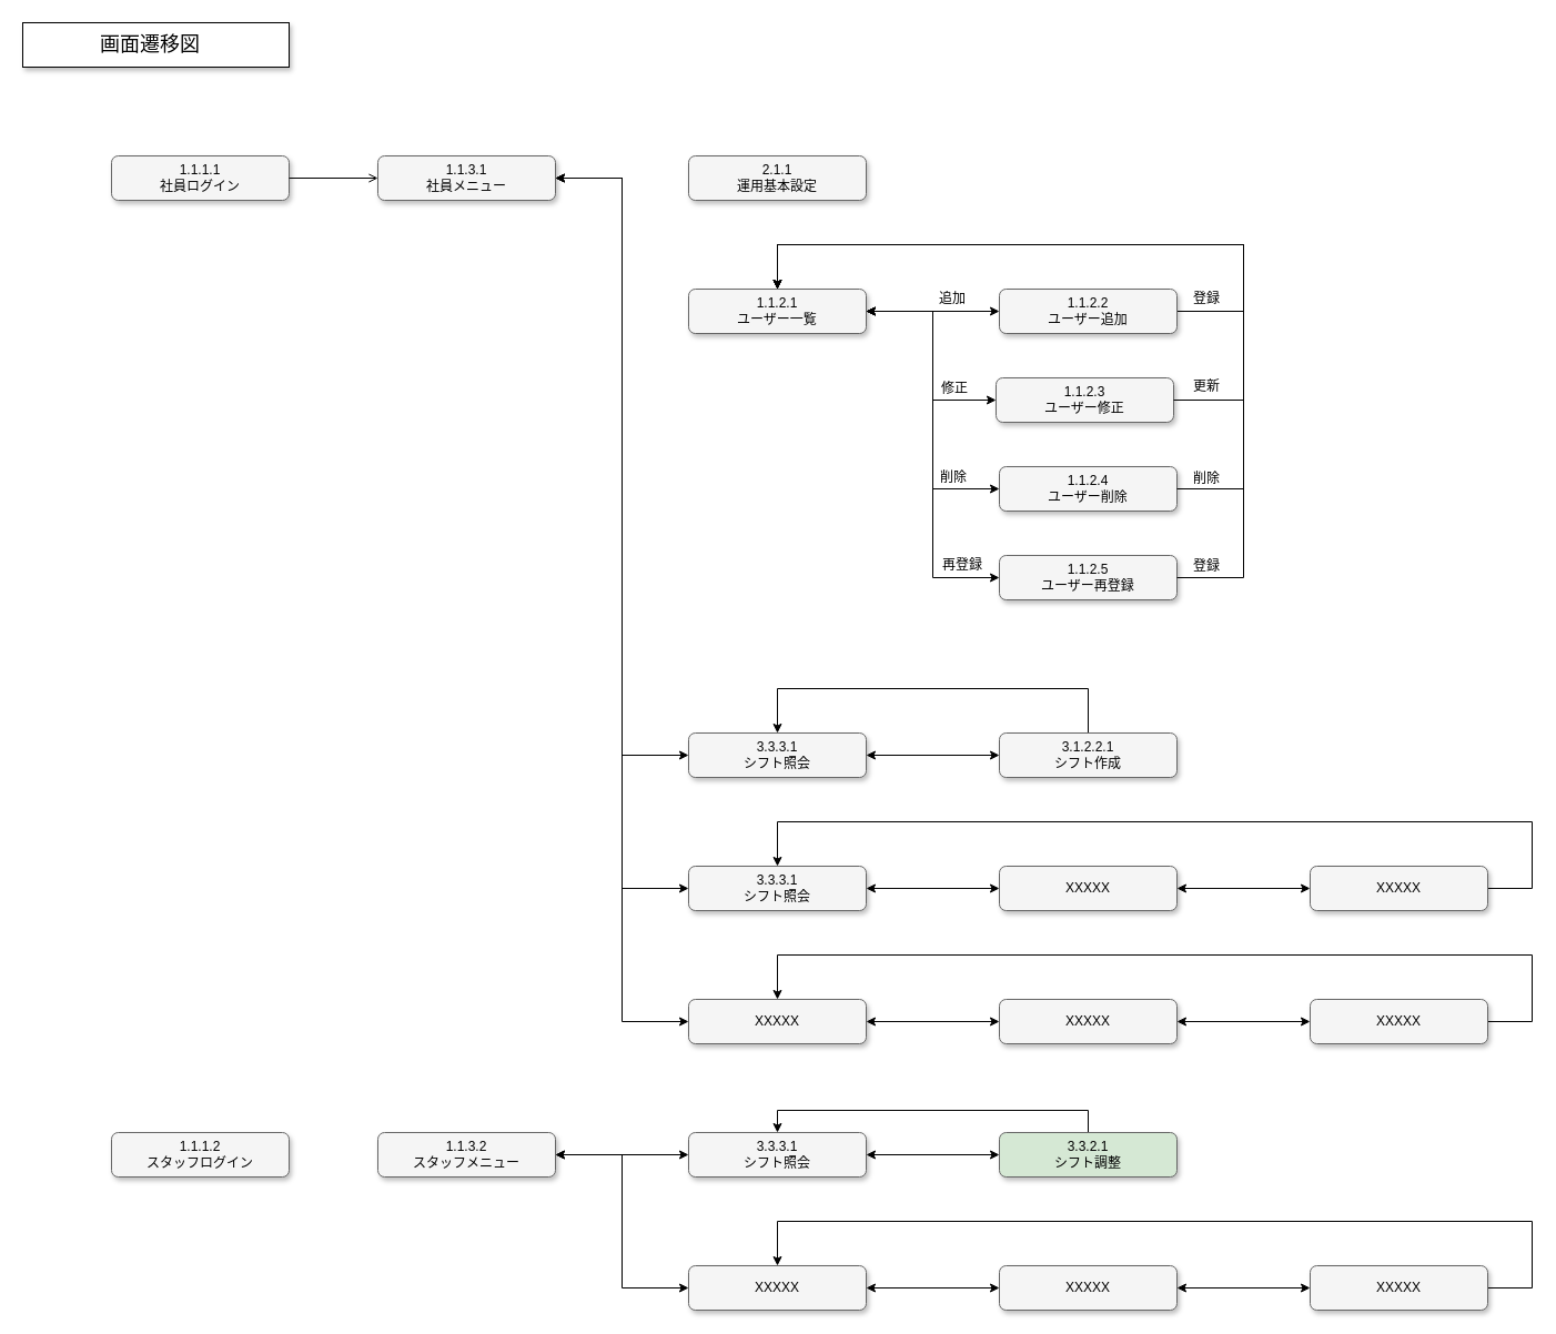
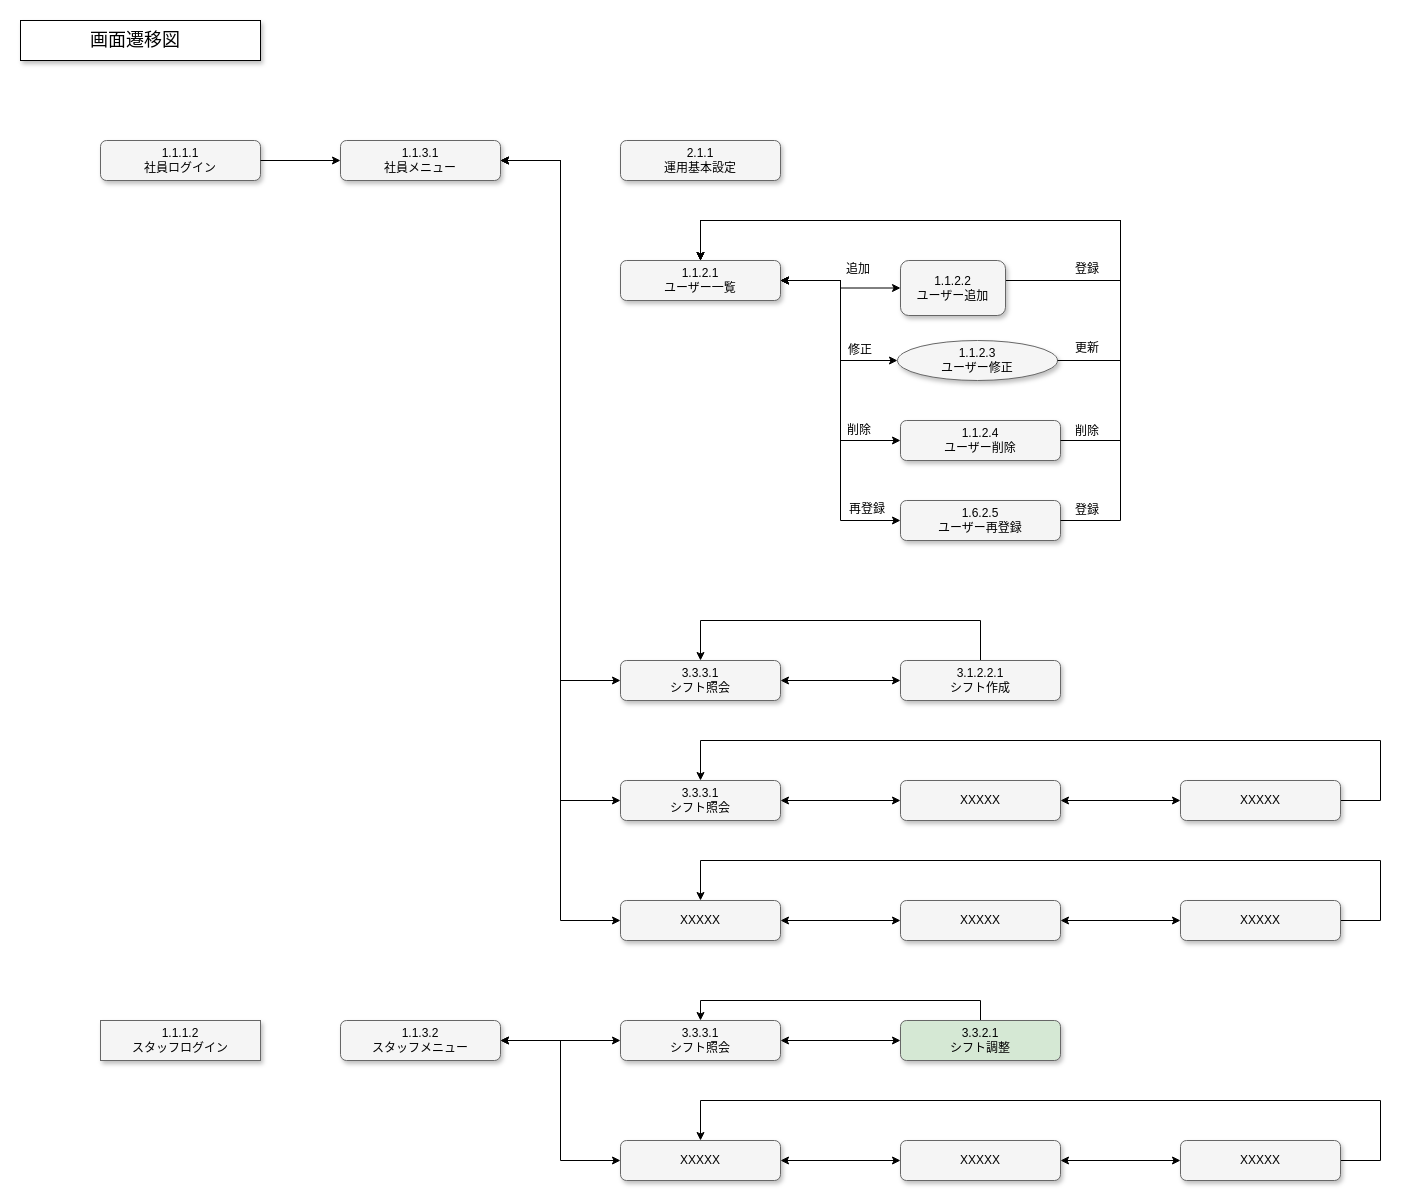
- <mxCell id="16" style="edgeStyle=orthogonalEdgeStyle;html=1;startSize=6;endFill=1;endSize=6;strokeWidth=1;fontSize=12;rounded=0;endArrow=open;entryX=0;entryY=0.5;entryDx=0;entryDy=0;exitX=1;exitY=0.5;exitDx=0;exitDy=0;" parent="1" source="2" target="36" edge="1"><mxGeometry relative="1" as="geometry"><mxPoint x="270" y="170" as="sourcePoint" /><mxPoint x="340" y="880" as="targetPoint" /></mxGeometry></mxCell>
+ <mxCell id="16" style="edgeStyle=orthogonalEdgeStyle;html=1;startSize=6;endFill=1;endSize=6;strokeWidth=1;fontSize=12;rounded=0;endArrow=classic;entryX=0;entryY=0.5;entryDx=0;entryDy=0;exitX=1;exitY=0.5;exitDx=0;exitDy=0;" parent="1" source="2" target="36" edge="1"><mxGeometry relative="1" as="geometry"><mxPoint x="270" y="170" as="sourcePoint" /><mxPoint x="340" y="880" as="targetPoint" /></mxGeometry></mxCell>
- <mxCell id="43" value="1.1.2.2&lt;br style=&quot;border-color: var(--border-color);&quot;&gt;ユーザー追加" style="whiteSpace=wrap;html=1;rounded=1;shadow=1;strokeWidth=1;fontSize=12;align=center;fillColor=#f5f5f5;strokeColor=#666666;" parent="1" vertex="1"><mxGeometry x="900" y="260" width="160" height="40" as="geometry" /></mxCell>
+ <mxCell id="43" value="1.1.2.2&lt;br style=&quot;border-color: var(--border-color);&quot;&gt;ユーザー追加" style="whiteSpace=wrap;html=1;rounded=1;shadow=1;strokeWidth=1;fontSize=12;align=center;fillColor=#f5f5f5;strokeColor=#666666;" parent="1" vertex="1"><mxGeometry x="900" y="260" width="105" height="55" as="geometry" /></mxCell>
- <mxCell id="45" value="1.1.2.3&lt;br style=&quot;border-color: var(--border-color);&quot;&gt;ユーザー修正" style="whiteSpace=wrap;html=1;rounded=1;shadow=1;strokeWidth=1;fontSize=12;align=center;fillColor=#f5f5f5;strokeColor=#666666;" parent="1" vertex="1"><mxGeometry x="897" y="340" width="160" height="40" as="geometry" /></mxCell>
+ <mxCell id="45" value="1.1.2.3&lt;br style=&quot;border-color: var(--border-color);&quot;&gt;ユーザー修正" style="ellipse;whiteSpace=wrap;html=1;shadow=1;strokeWidth=1;fontSize=12;align=center;fillColor=#f5f5f5;strokeColor=#666666;" parent="1" vertex="1"><mxGeometry x="897" y="340" width="160" height="40" as="geometry" /></mxCell>
- <mxCell id="47" value="1.1.2.5&lt;br style=&quot;border-color: var(--border-color);&quot;&gt;ユーザー再登録" style="whiteSpace=wrap;html=1;rounded=1;shadow=1;strokeWidth=1;fontSize=12;align=center;fillColor=#f5f5f5;strokeColor=#666666;" parent="1" vertex="1"><mxGeometry x="900" y="500" width="160" height="40" as="geometry" /></mxCell>
+ <mxCell id="47" value="1.6.2.5&lt;br style=&quot;border-color: var(--border-color);&quot;&gt;ユーザー再登録" style="whiteSpace=wrap;html=1;rounded=1;shadow=1;strokeWidth=1;fontSize=12;align=center;fillColor=#f5f5f5;strokeColor=#666666;" parent="1" vertex="1"><mxGeometry x="900" y="500" width="160" height="40" as="geometry" /></mxCell>
- <mxCell id="44" value="1.1.1.2&lt;br&gt;スタッフログイン" style="whiteSpace=wrap;html=1;rounded=1;shadow=1;strokeWidth=1;fontSize=12;align=center;fillColor=#f5f5f5;strokeColor=#666666;" parent="1" vertex="1"><mxGeometry x="100" y="1020" width="160" height="40" as="geometry" /></mxCell>
+ <mxCell id="44" value="1.1.1.2&lt;br&gt;スタッフログイン" style="whiteSpace=wrap;html=1;shadow=1;strokeWidth=1;fontSize=12;align=center;fillColor=#f5f5f5;strokeColor=#666666;rounded=0;" parent="1" vertex="1"><mxGeometry x="100" y="1020" width="160" height="40" as="geometry" /></mxCell>
